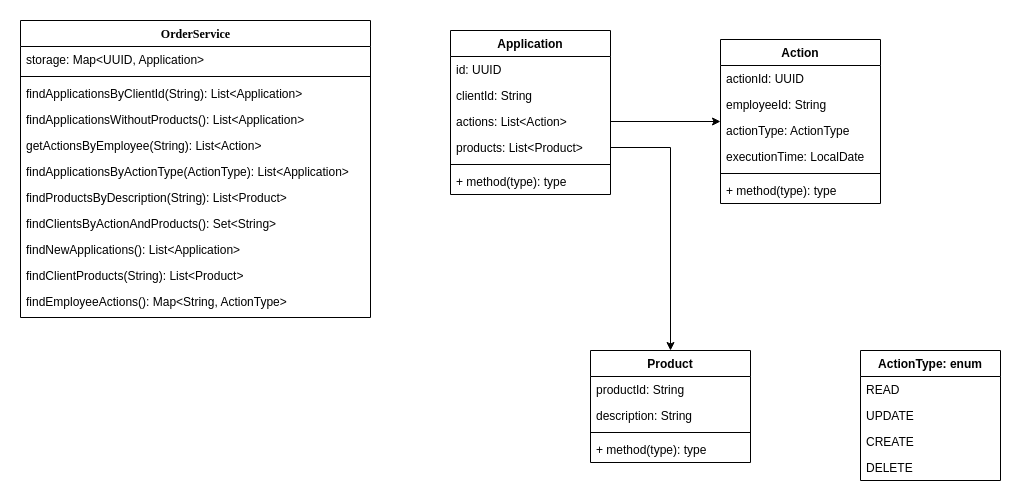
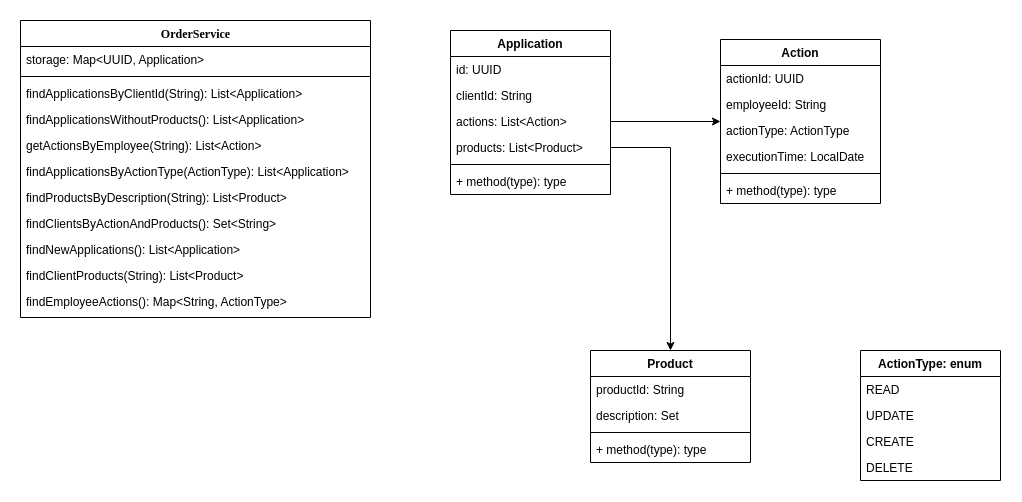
- <mxCell id="30" value="description: String" style="text;strokeColor=none;fillColor=none;align=left;verticalAlign=top;spacingLeft=4;spacingRight=4;overflow=hidden;rotatable=0;points=[[0,0.5],[1,0.5]];portConstraint=eastwest;" vertex="1" parent="28"><mxGeometry y="52" width="160" height="26" as="geometry" /></mxCell>
+ <mxCell id="30" value="description: Set" style="text;strokeColor=none;fillColor=none;align=left;verticalAlign=top;spacingLeft=4;spacingRight=4;overflow=hidden;rotatable=0;points=[[0,0.5],[1,0.5]];portConstraint=eastwest;" vertex="1" parent="28"><mxGeometry y="52" width="160" height="26" as="geometry" /></mxCell>
